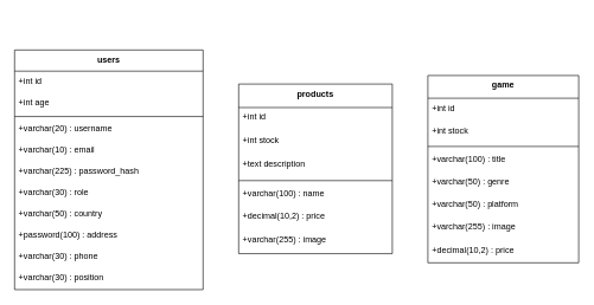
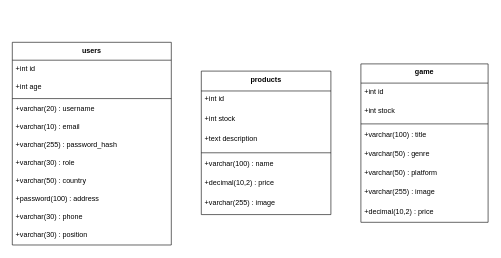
- <mxCell id="9" value="+varchar(225) : password_hash" style="text;strokeColor=none;fillColor=none;align=left;verticalAlign=top;spacingLeft=4;spacingRight=4;overflow=hidden;rotatable=0;points=[[0,0.5],[1,0.5]];portConstraint=eastwest;" vertex="1" parent="3"><mxGeometry y="157.818" width="265" height="30" as="geometry" /></mxCell>
+ <mxCell id="9" value="+varchar(255) : password_hash" style="text;strokeColor=none;fillColor=none;align=left;verticalAlign=top;spacingLeft=4;spacingRight=4;overflow=hidden;rotatable=0;points=[[0,0.5],[1,0.5]];portConstraint=eastwest;" vertex="1" parent="3"><mxGeometry y="157.818" width="265" height="30" as="geometry" /></mxCell>
